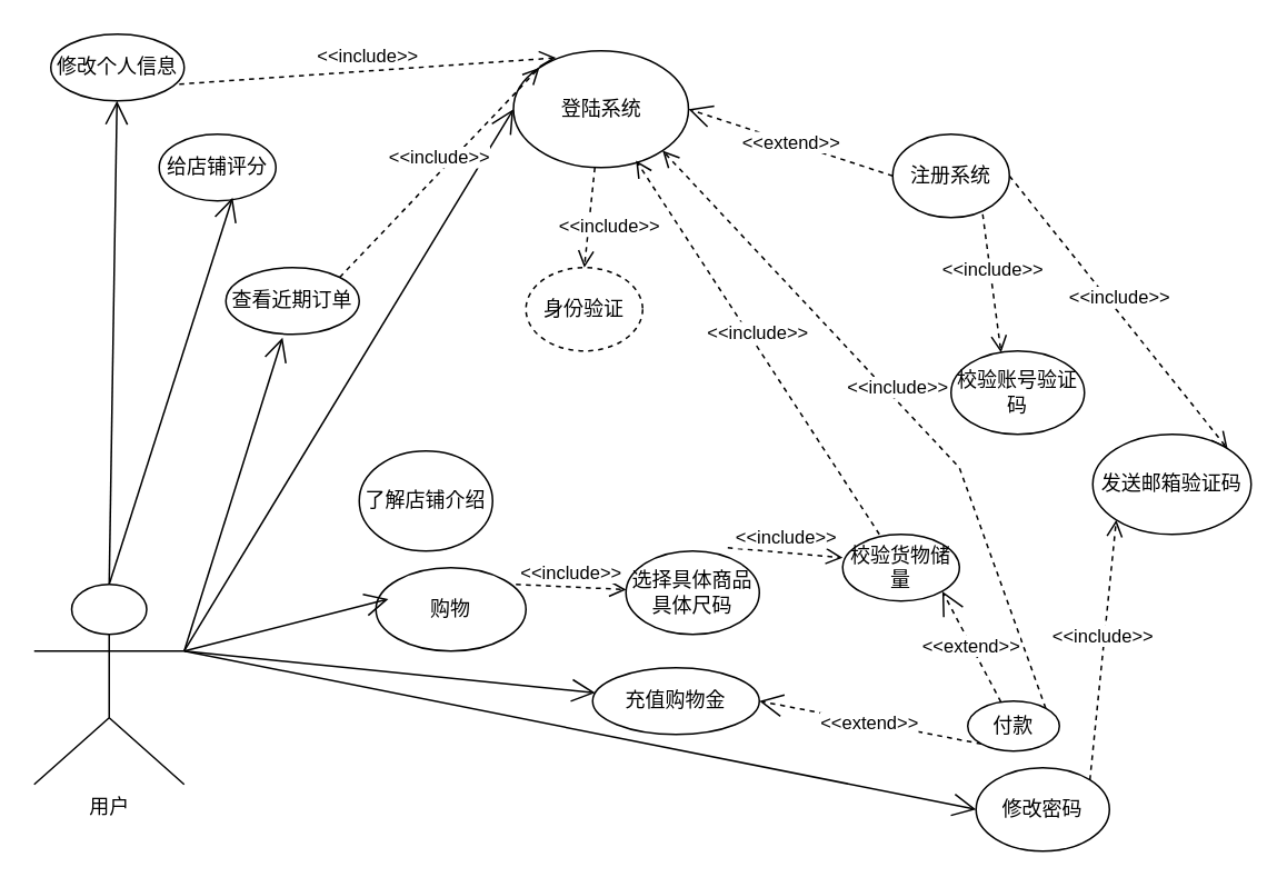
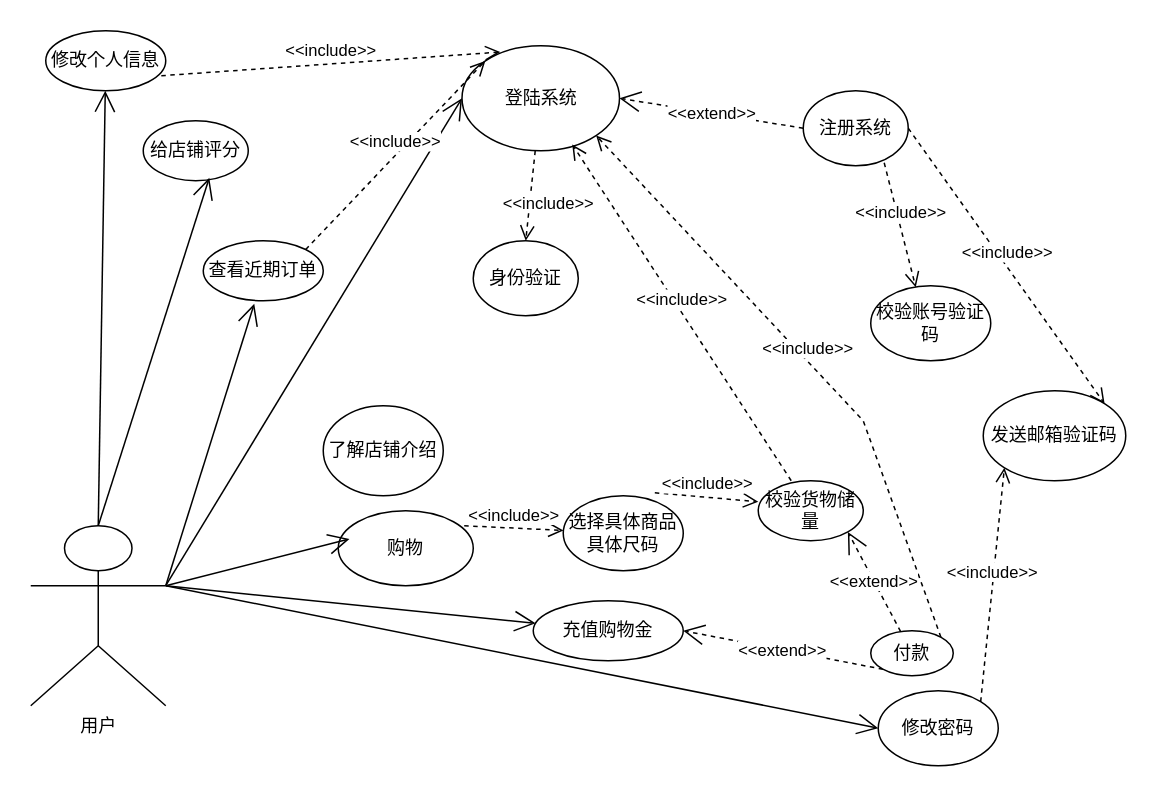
- <mxCell id="8" value="注册系统" style="ellipse;whiteSpace=wrap;html=1;" parent="1" vertex="1"><mxGeometry x="535" y="80" width="70" height="50" as="geometry" /></mxCell>
+ <mxCell id="8" value="注册系统" style="ellipse;whiteSpace=wrap;html=1;" parent="1" vertex="1"><mxGeometry x="535" y="60" width="70" height="50" as="geometry" /></mxCell>
- <mxCell id="6" value="身份验证" style="ellipse;whiteSpace=wrap;html=1;dashed=1;" parent="1" vertex="1"><mxGeometry x="315" y="160" width="70" height="50" as="geometry" /></mxCell>
+ <mxCell id="6" value="身份验证" style="ellipse;whiteSpace=wrap;html=1;" parent="1" vertex="1"><mxGeometry x="315" y="160" width="70" height="50" as="geometry" /></mxCell>
- <mxCell id="18" value="校验账号验证码" style="ellipse;whiteSpace=wrap;html=1;" parent="1" vertex="1"><mxGeometry x="570" y="210" width="80" height="50" as="geometry" /></mxCell>
+ <mxCell id="18" value="校验账号验证码" style="ellipse;whiteSpace=wrap;html=1;" parent="1" vertex="1"><mxGeometry x="580" y="190" width="80" height="50" as="geometry" /></mxCell>
